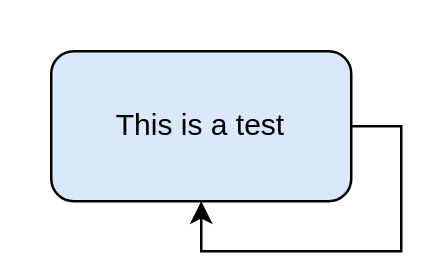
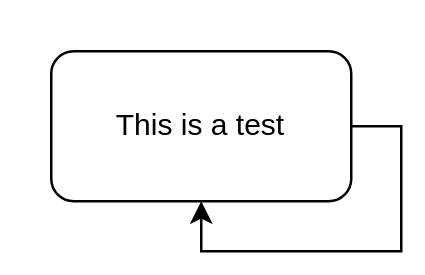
- <mxCell id="2" value="This is a test" style="rounded=1;whiteSpace=wrap;html=1;fillColor=#dae8fc;" vertex="1" parent="1"><mxGeometry x="20" y="20" width="120" height="60" as="geometry" /></mxCell>
+ <mxCell id="2" value="This is a test" style="rounded=1;whiteSpace=wrap;html=1;" vertex="1" parent="1"><mxGeometry x="20" y="20" width="120" height="60" as="geometry" /></mxCell>
